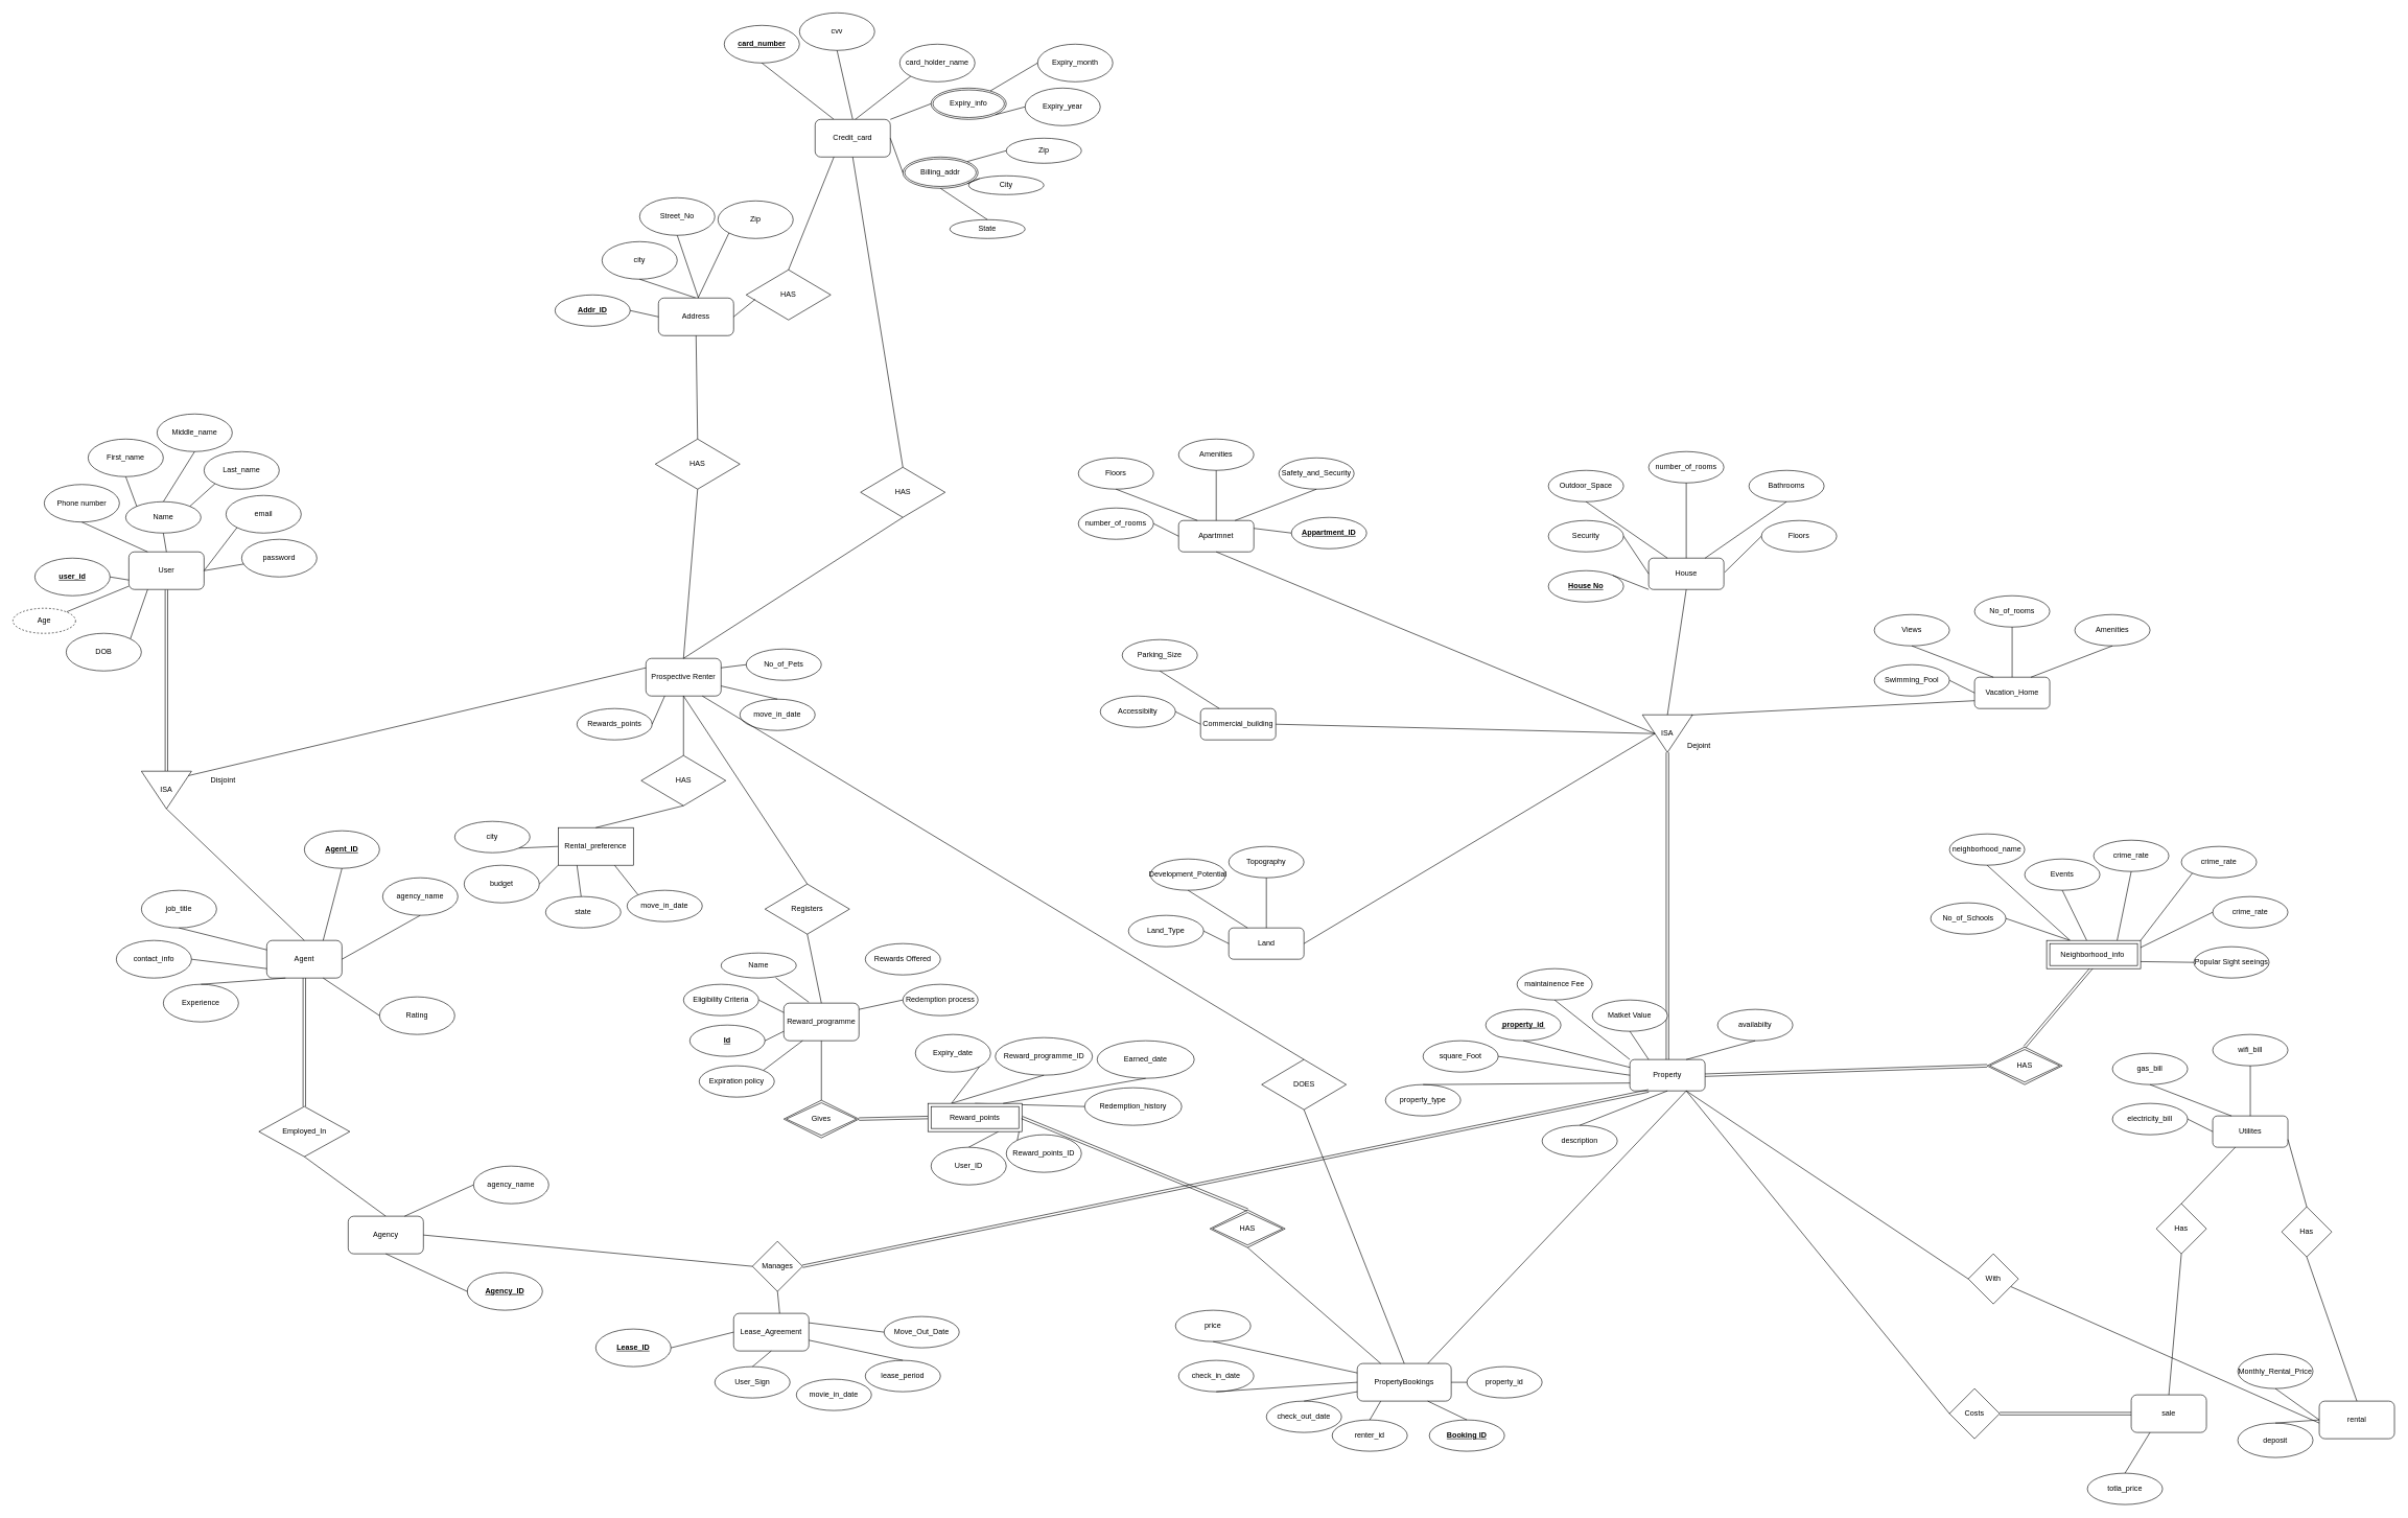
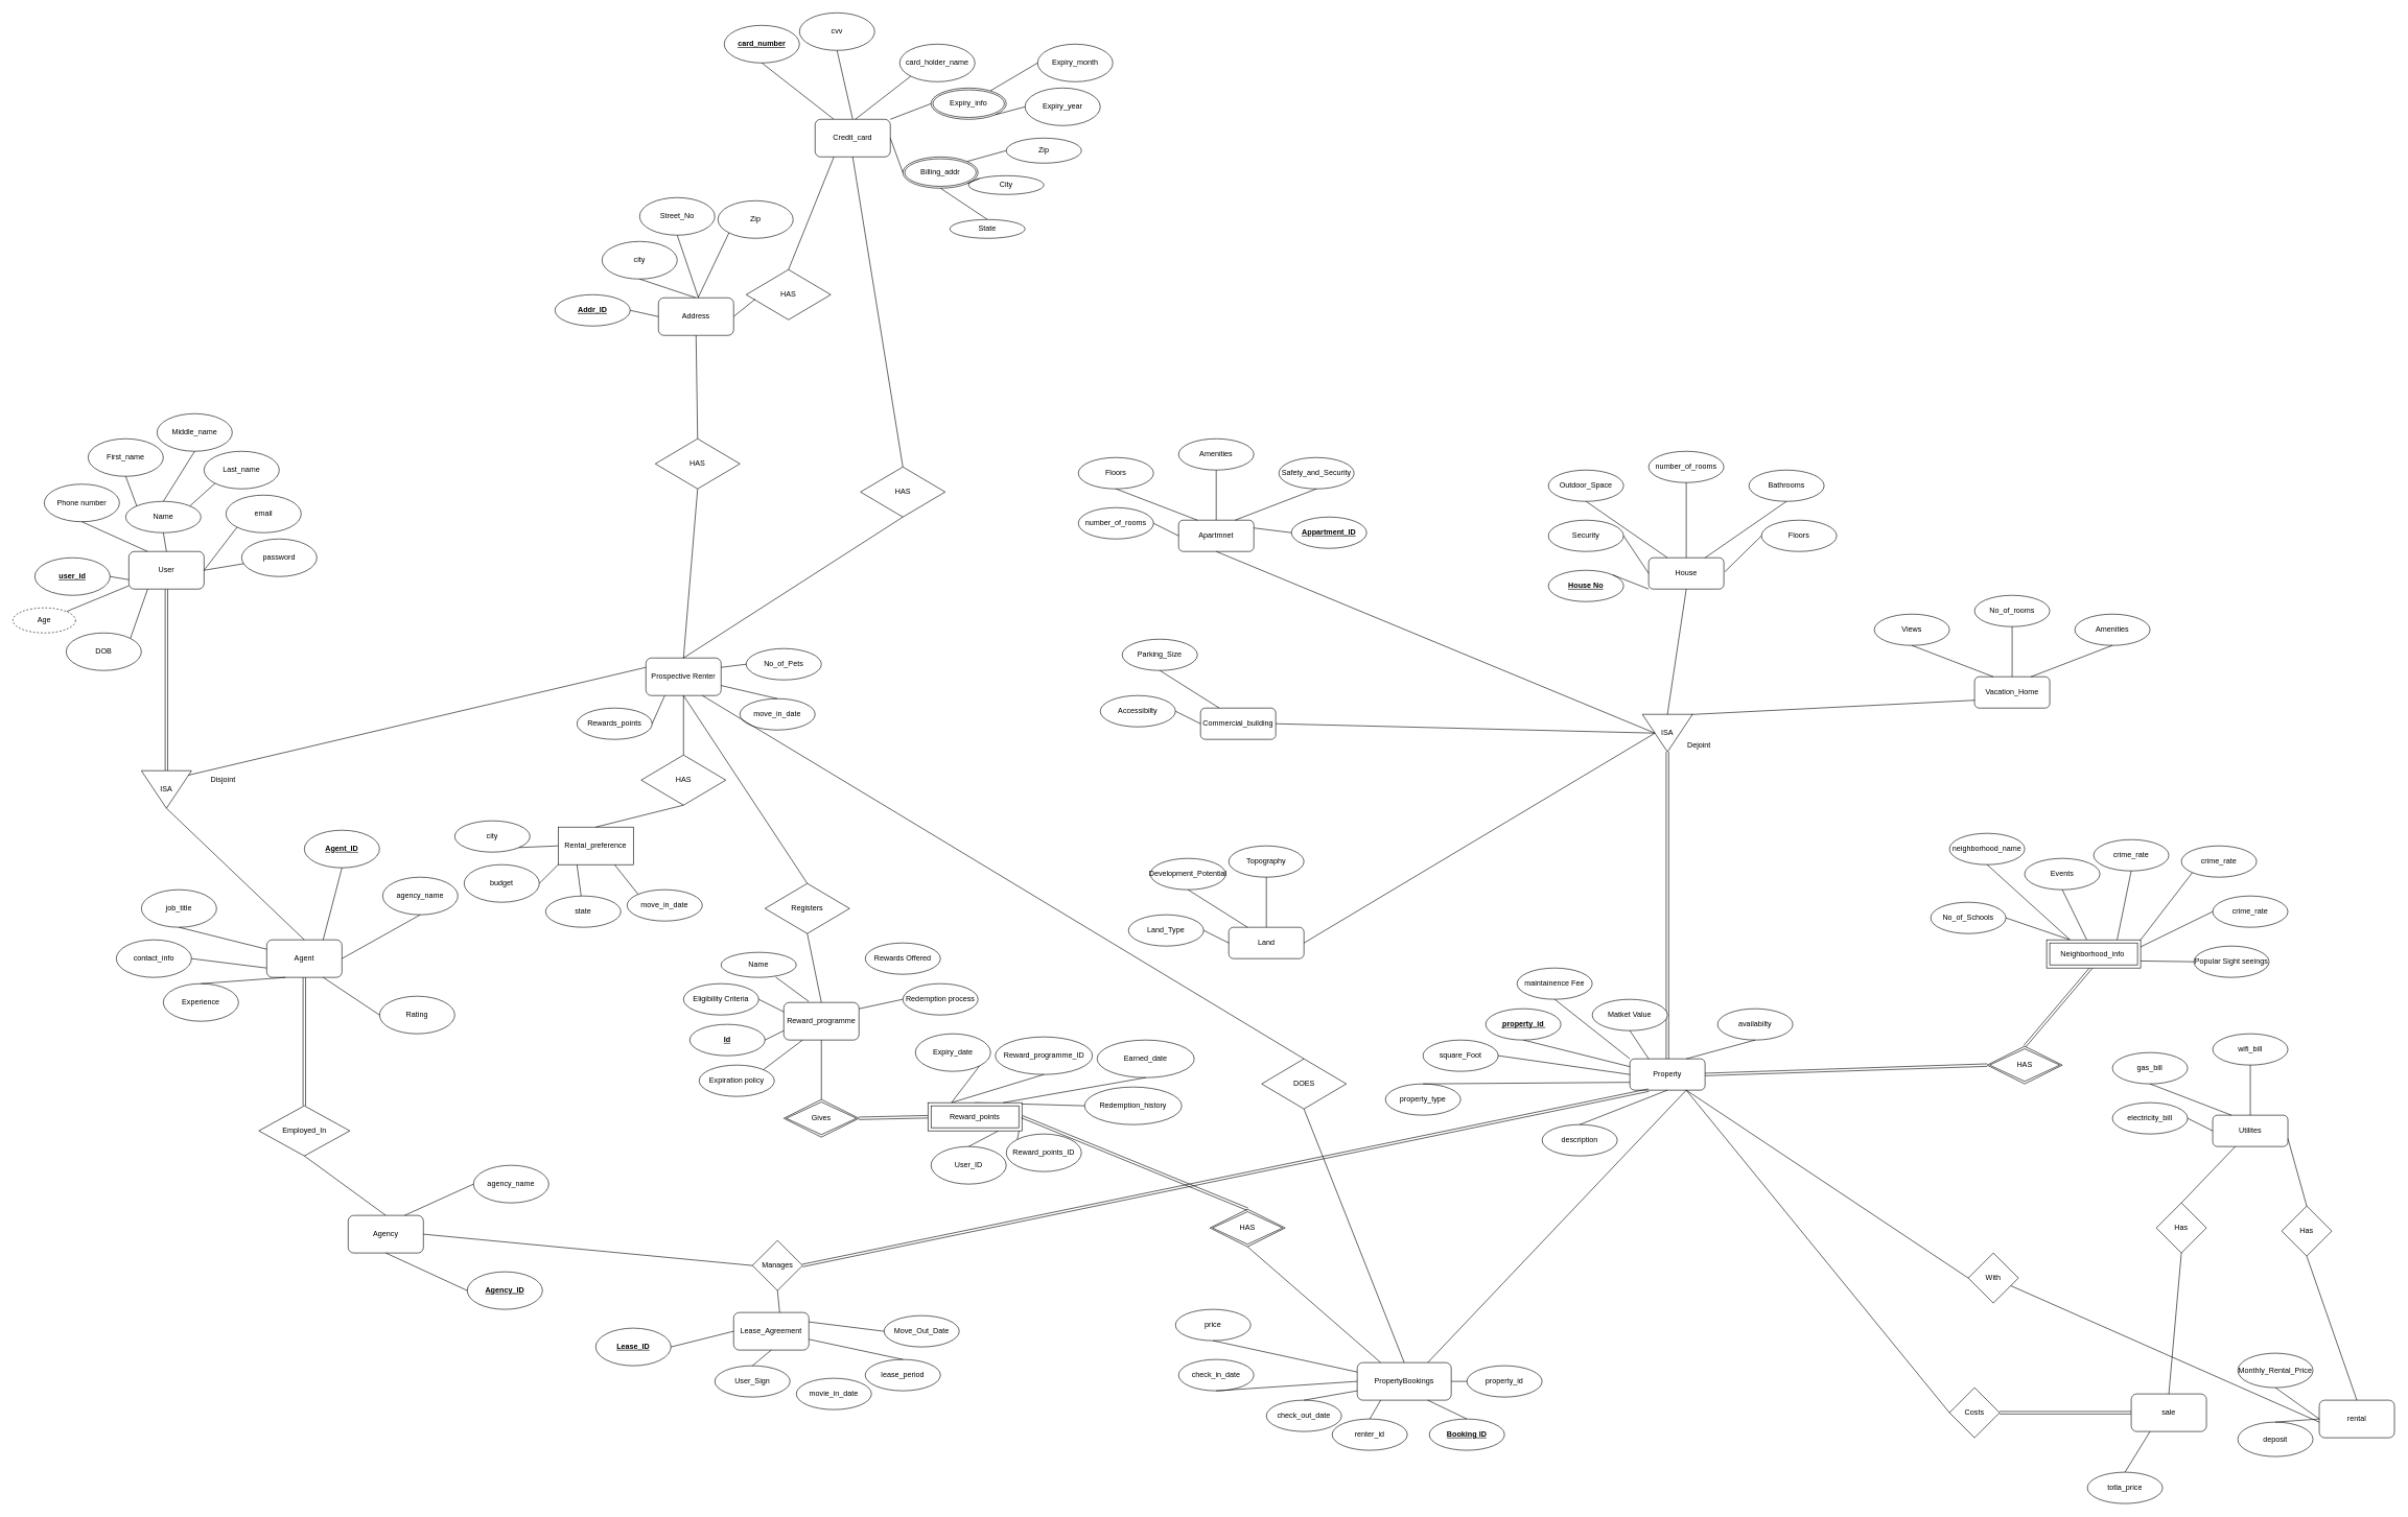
- <mxCell id="37" value="Swimming_Pool" style="ellipse;whiteSpace=wrap;html=1;" vertex="1" parent="1"><mxGeometry x="2990" y="1060" width="120" height="50" as="geometry" /></mxCell>
- <mxCell id="41" value="" style="endArrow=none;html=1;rounded=0;entryX=1;entryY=0.5;entryDx=0;entryDy=0;exitX=0;exitY=0.5;exitDx=0;exitDy=0;" edge="1" parent="1" source="34" target="37"><mxGeometry width="50" height="50" relative="1" as="geometry"><mxPoint x="3190" y="1090" as="sourcePoint" /><mxPoint x="3060" y="1040" as="targetPoint" /></mxGeometry></mxCell>
